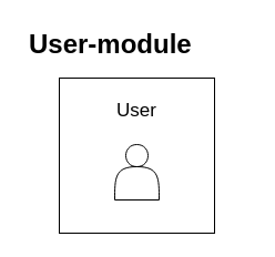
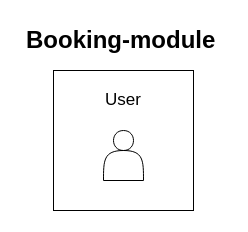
- <mxCell id="5" value="&lt;h1&gt;User-module&lt;/h1&gt;&lt;p&gt;&lt;br&gt;&lt;/p&gt;" style="text;html=1;strokeColor=none;fillColor=none;spacing=5;spacingTop=-20;whiteSpace=wrap;overflow=hidden;rounded=0;" vertex="1" parent="1"><mxGeometry x="20.5" y="20" width="205" height="50" as="geometry" /></mxCell>
+ <mxCell id="5" value="&lt;h1&gt;Booking-module&lt;/h1&gt;&lt;p&gt;&lt;br&gt;&lt;/p&gt;" style="text;html=1;strokeColor=none;fillColor=none;spacing=5;spacingTop=-20;whiteSpace=wrap;overflow=hidden;rounded=0;" vertex="1" parent="1"><mxGeometry x="20.5" y="20" width="205" height="50" as="geometry" /></mxCell>
